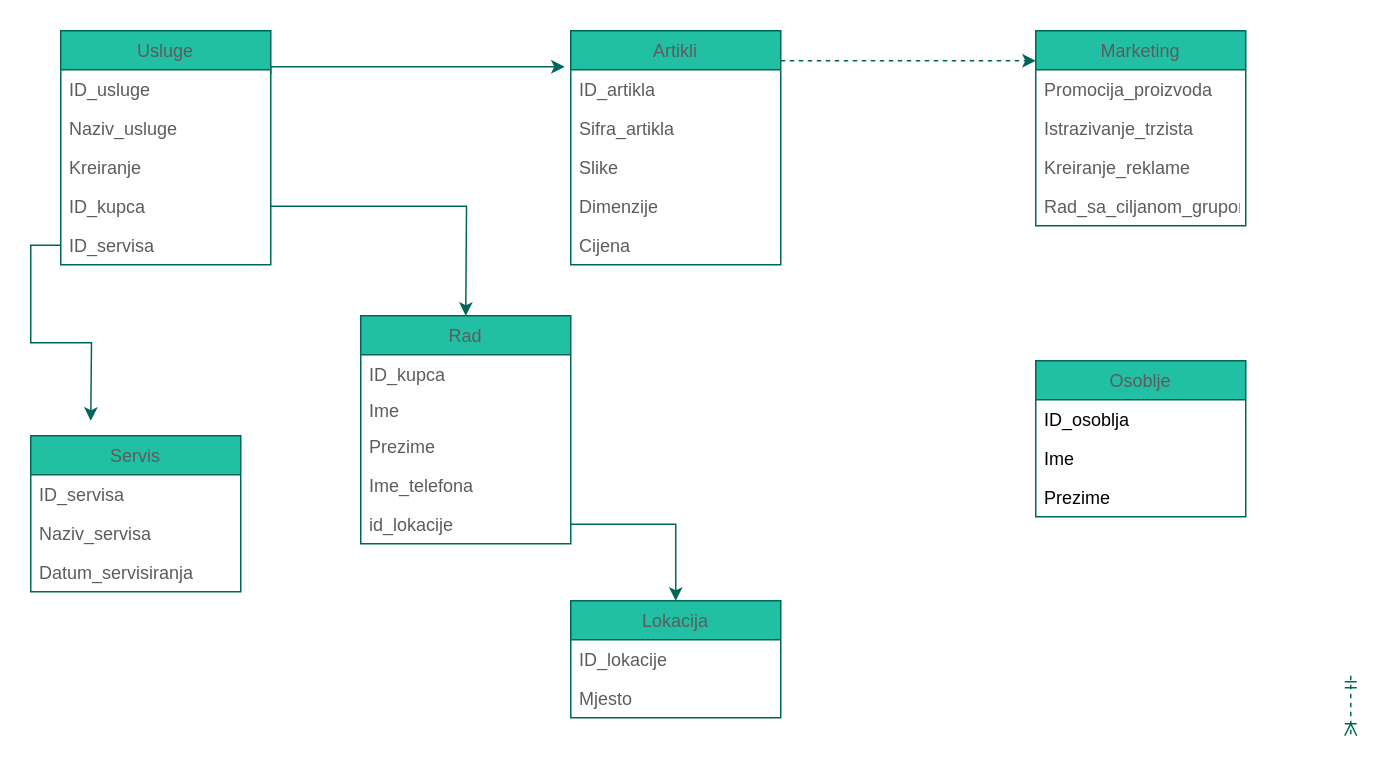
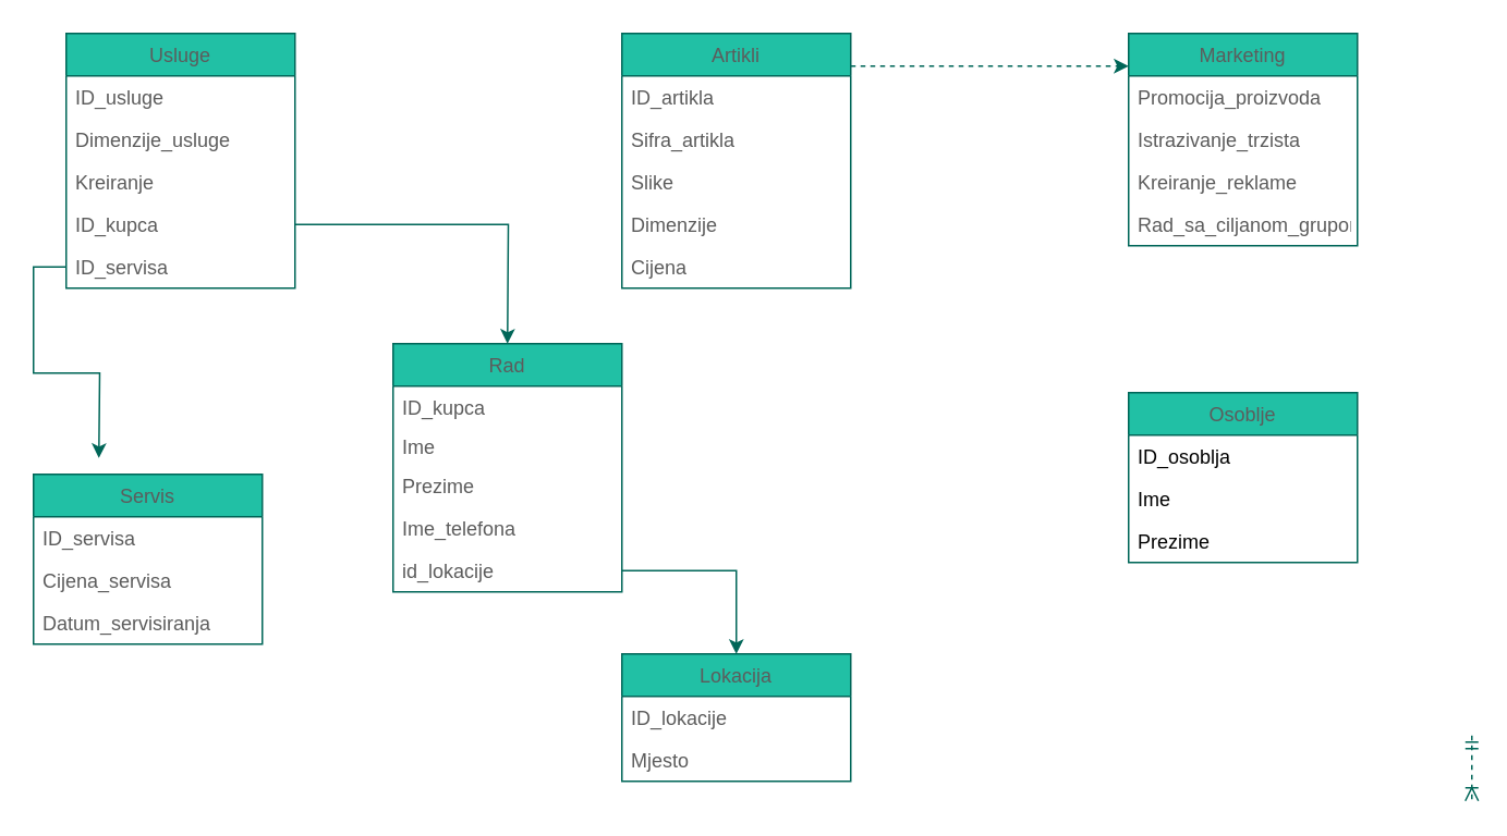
- <mxCell id="2" value="" style="edgeStyle=orthogonalEdgeStyle;rounded=0;orthogonalLoop=1;jettySize=auto;html=1;strokeColor=#006658;fontColor=#5C5C5C;entryX=-0.029;entryY=-0.077;entryDx=0;entryDy=0;entryPerimeter=0;exitX=1;exitY=0.185;exitDx=0;exitDy=0;exitPerimeter=0;" edge="1" parent="1" source="11" target="6"><mxGeometry relative="1" as="geometry"><mxPoint x="190" y="60" as="sourcePoint" /><Array as="points"><mxPoint x="220" y="44" /><mxPoint x="220" y="44" /></Array></mxGeometry></mxCell>
- <mxCell id="13" value="Naziv_usluge" style="text;strokeColor=none;fillColor=none;align=left;verticalAlign=top;spacingLeft=4;spacingRight=4;overflow=hidden;rotatable=0;points=[[0,0.5],[1,0.5]];portConstraint=eastwest;fontColor=#5C5C5C;" vertex="1" parent="11"><mxGeometry y="52" width="140" height="26" as="geometry" /></mxCell>
+ <mxCell id="13" value="Dimenzije_usluge" style="text;strokeColor=none;fillColor=none;align=left;verticalAlign=top;spacingLeft=4;spacingRight=4;overflow=hidden;rotatable=0;points=[[0,0.5],[1,0.5]];portConstraint=eastwest;fontColor=#5C5C5C;" vertex="1" parent="11"><mxGeometry y="52" width="140" height="26" as="geometry" /></mxCell>
- <mxCell id="32" value="Naziv_servisa" style="text;strokeColor=none;fillColor=none;align=left;verticalAlign=top;spacingLeft=4;spacingRight=4;overflow=hidden;rotatable=0;points=[[0,0.5],[1,0.5]];portConstraint=eastwest;fontColor=#5C5C5C;" vertex="1" parent="30"><mxGeometry y="52" width="140" height="26" as="geometry" /></mxCell>
+ <mxCell id="32" value="Cijena_servisa" style="text;strokeColor=none;fillColor=none;align=left;verticalAlign=top;spacingLeft=4;spacingRight=4;overflow=hidden;rotatable=0;points=[[0,0.5],[1,0.5]];portConstraint=eastwest;fontColor=#5C5C5C;" vertex="1" parent="30"><mxGeometry y="52" width="140" height="26" as="geometry" /></mxCell>
